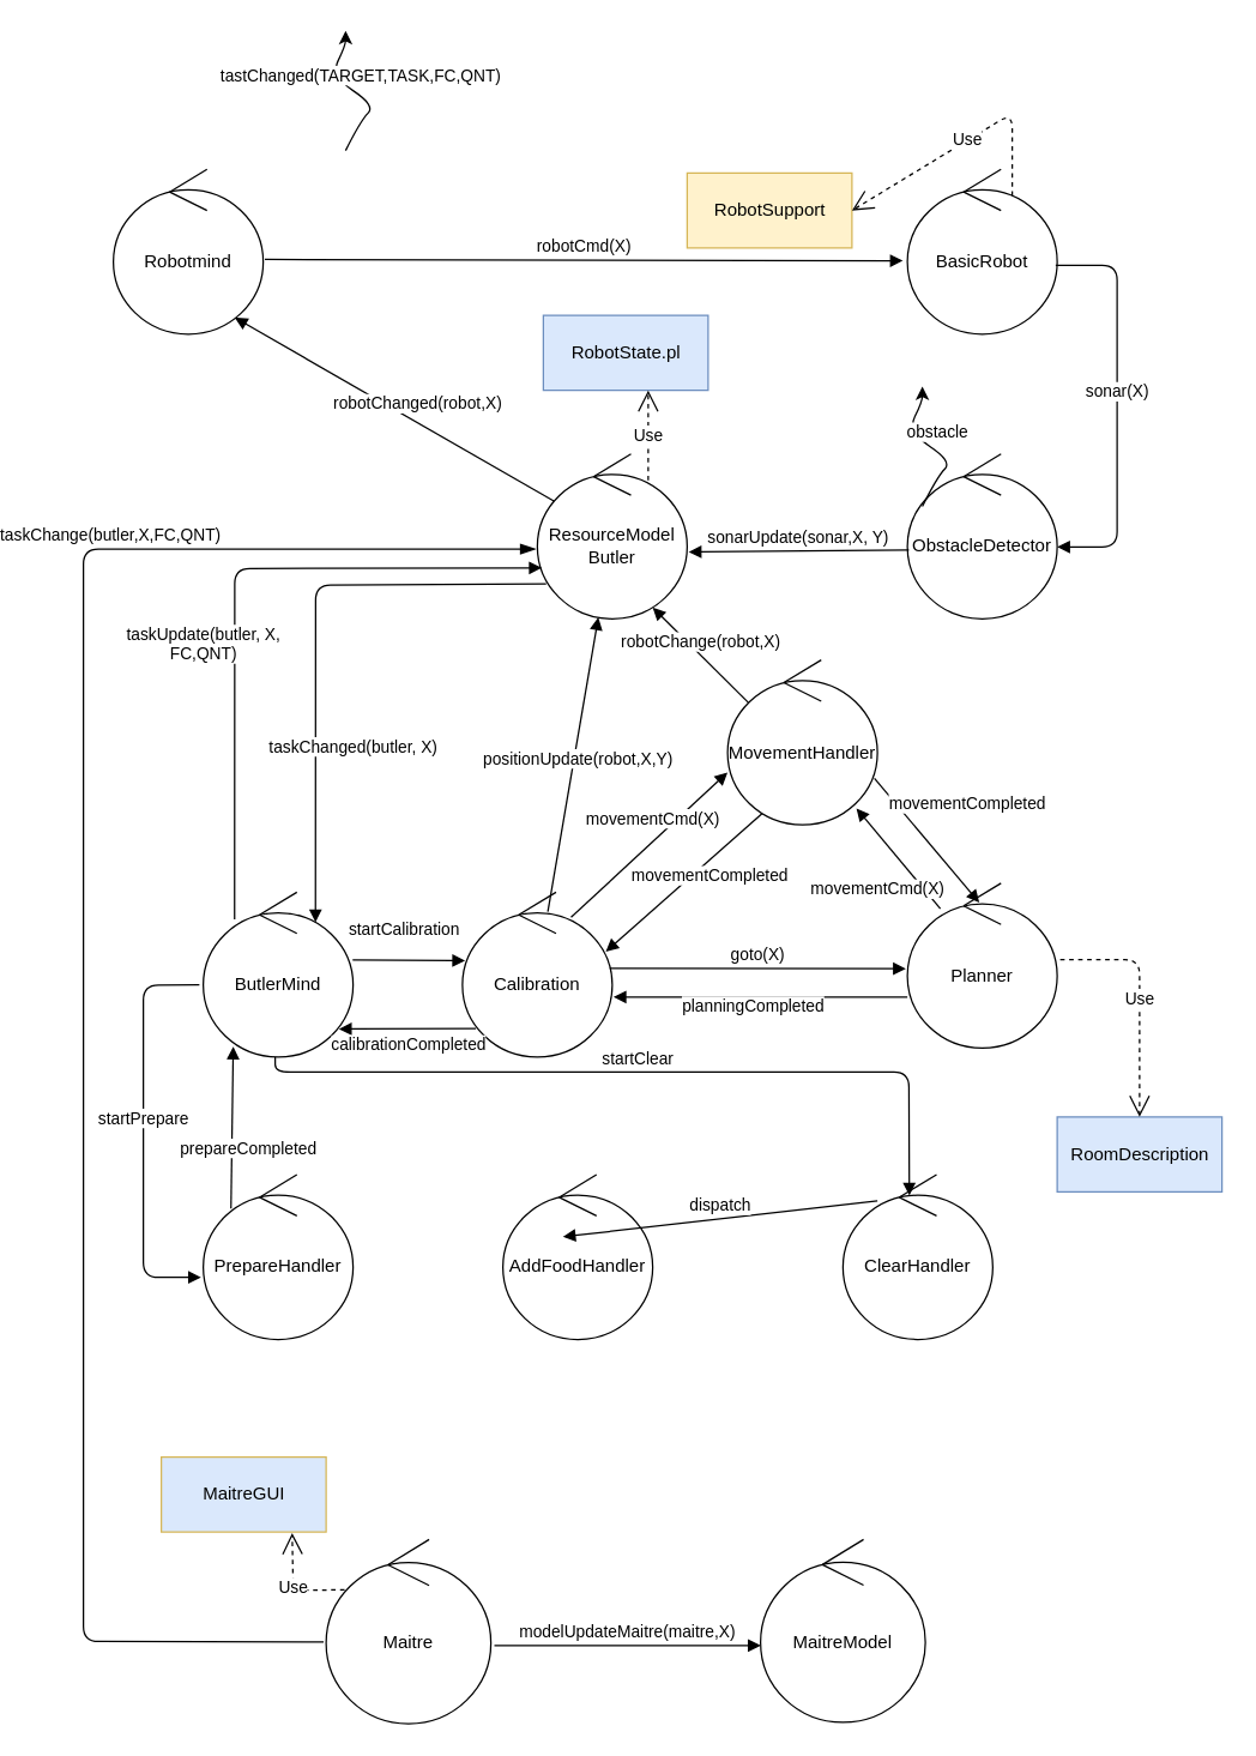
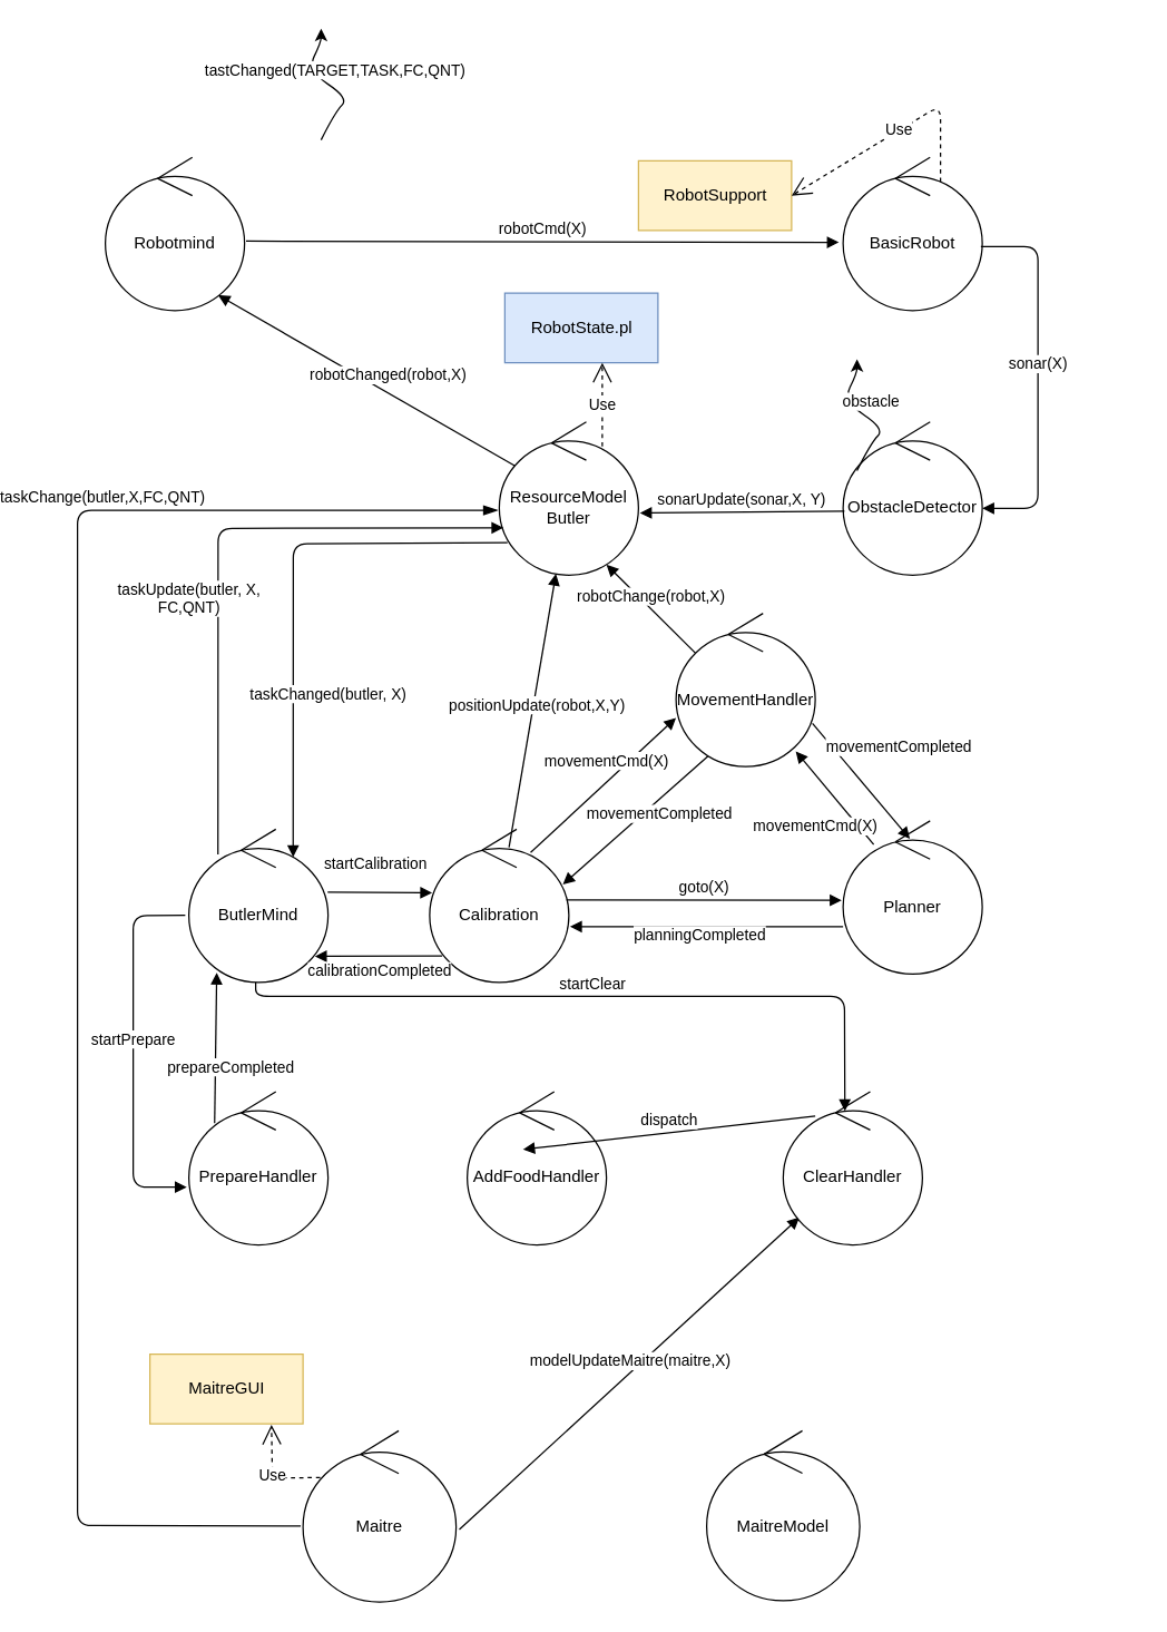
- <mxCell id="32" value="Use" style="endArrow=open;endSize=12;dashed=1;html=1;exitX=1.02;exitY=0.464;exitDx=0;exitDy=0;exitPerimeter=0;entryX=0.5;entryY=0;entryDx=0;entryDy=0;" edge="1" parent="1" source="8" target="31"><mxGeometry width="160" relative="1" as="geometry"><mxPoint x="407" y="330" as="sourcePoint" /><mxPoint x="700" y="575" as="targetPoint" /><Array as="points"><mxPoint x="725" y="640" /></Array></mxGeometry></mxCell>
- <mxCell id="31" value="RoomDescription" style="html=1;fillColor=#dae8fc;strokeColor=#6c8ebf;" vertex="1" parent="1"><mxGeometry x="670" y="745" width="110" height="50" as="geometry" /></mxCell>
- <mxCell id="37" value="MaitreGUI" style="html=1;fillColor=#dae8fc;strokeColor=#d6b656;" vertex="1" parent="1"><mxGeometry x="72" y="972" width="110" height="50" as="geometry" /></mxCell>
+ <mxCell id="37" value="MaitreGUI" style="html=1;fillColor=#fff2cc;strokeColor=#d6b656;" vertex="1" parent="1"><mxGeometry x="72" y="972" width="110" height="50" as="geometry" /></mxCell>
- <mxCell id="36" value="modelUpdateMaitre(maitre,X)" style="html=1;verticalAlign=bottom;endArrow=block;entryX=0.001;entryY=0.58;entryDx=0;entryDy=0;entryPerimeter=0;exitX=1.021;exitY=0.576;exitDx=0;exitDy=0;exitPerimeter=0;" edge="1" parent="1" source="34" target="35"><mxGeometry width="80" relative="1" as="geometry"><mxPoint x="294" y="1082" as="sourcePoint" /><mxPoint x="472" y="1082" as="targetPoint" /></mxGeometry></mxCell>
+ <mxCell id="36" value="modelUpdateMaitre(maitre,X)" style="html=1;verticalAlign=bottom;endArrow=block;exitX=1.021;exitY=0.576;exitDx=0;exitDy=0;exitPerimeter=0;" edge="1" parent="1" source="34" target="41"><mxGeometry width="80" relative="1" as="geometry"><mxPoint x="294" y="1082" as="sourcePoint" /><mxPoint x="472" y="1082" as="targetPoint" /></mxGeometry></mxCell>
